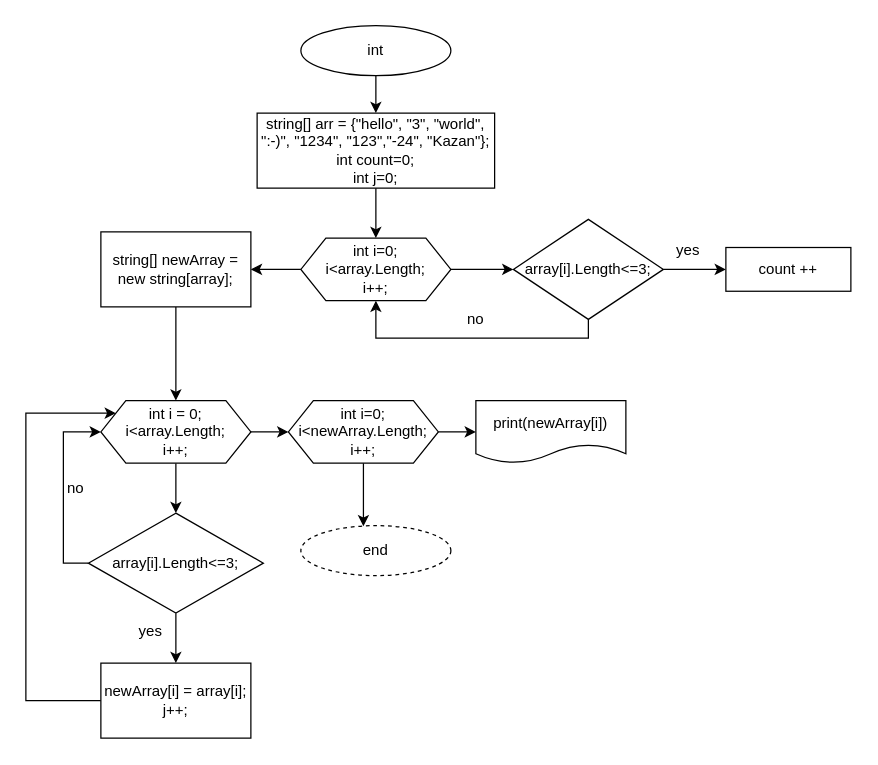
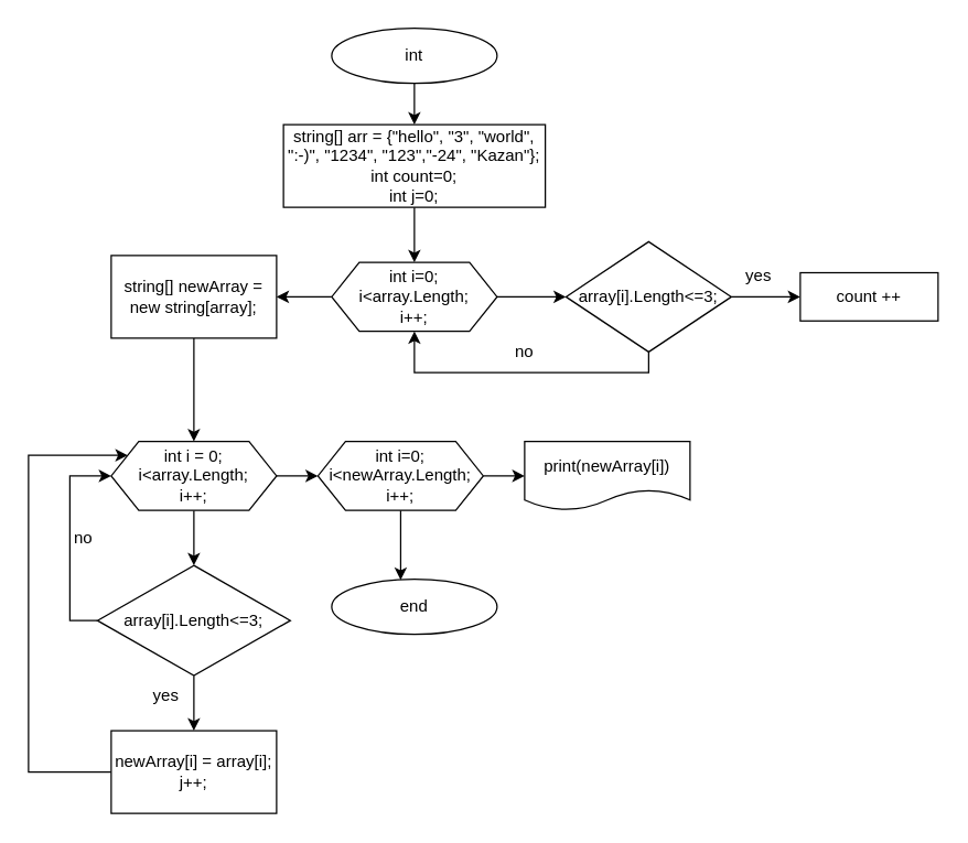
- <mxCell id="27" value="end" style="ellipse;whiteSpace=wrap;html=1;dashed=1;" vertex="1" parent="1"><mxGeometry x="240" y="420" width="120" height="40" as="geometry" /></mxCell>
+ <mxCell id="27" value="end" style="ellipse;whiteSpace=wrap;html=1;" vertex="1" parent="1"><mxGeometry x="240" y="420" width="120" height="40" as="geometry" /></mxCell>
